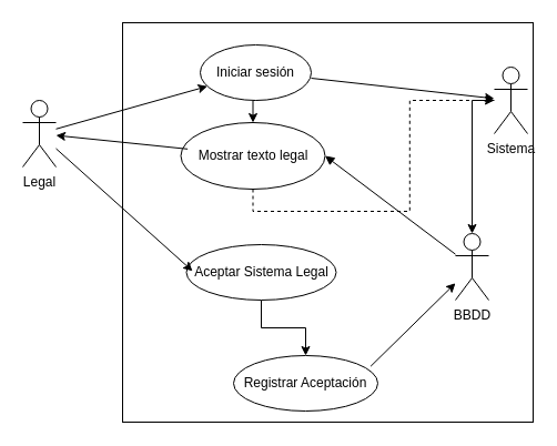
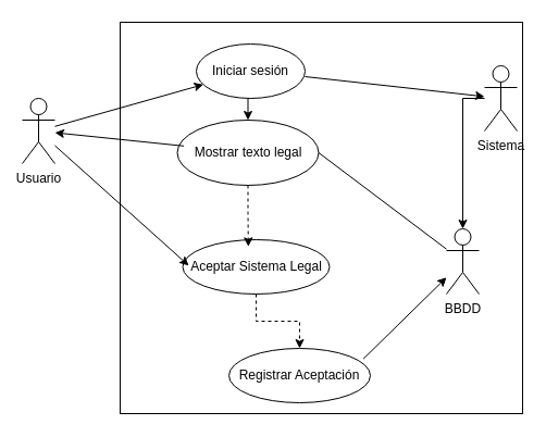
- <mxCell id="17" value="" style="endArrow=block;html=1;rounded=0;entryX=1;entryY=0.5;entryDx=0;entryDy=0;startFill=0;" edge="1" parent="1" source="18" target="14"><mxGeometry width="50" height="50" relative="1" as="geometry"><mxPoint x="400" y="120" as="sourcePoint" /><mxPoint x="450" y="70" as="targetPoint" /></mxGeometry></mxCell>
+ <mxCell id="17" value="" style="endArrow=none;html=1;rounded=0;entryX=1;entryY=0.5;entryDx=0;entryDy=0;startFill=0;" edge="1" parent="1" source="18" target="14"><mxGeometry width="50" height="50" relative="1" as="geometry"><mxPoint x="400" y="120" as="sourcePoint" /><mxPoint x="450" y="70" as="targetPoint" /></mxGeometry></mxCell>
- <mxCell id="6" value="Legal" style="shape=umlActor;verticalLabelPosition=bottom;verticalAlign=top;html=1;outlineConnect=0;" vertex="1" parent="1"><mxGeometry x="20" y="90" width="30" height="60" as="geometry" /></mxCell>
+ <mxCell id="6" value="Usuario" style="shape=umlActor;verticalLabelPosition=bottom;verticalAlign=top;html=1;outlineConnect=0;" vertex="1" parent="1"><mxGeometry x="20" y="90" width="30" height="60" as="geometry" /></mxCell>
- <mxCell id="19" style="edgeStyle=orthogonalEdgeStyle;rounded=0;orthogonalLoop=1;jettySize=auto;html=1;exitX=0.5;exitY=1;exitDx=0;exitDy=0;dashed=1;" edge="1" parent="1" source="14" target="13"><mxGeometry relative="1" as="geometry" /></mxCell>
+ <mxCell id="19" style="edgeStyle=orthogonalEdgeStyle;rounded=0;orthogonalLoop=1;jettySize=auto;html=1;exitX=0.5;exitY=1;exitDx=0;exitDy=0;entryX=0.447;entryY=0.127;entryDx=0;entryDy=0;entryPerimeter=0;dashed=1;" edge="1" parent="1" source="14" target="8"><mxGeometry relative="1" as="geometry" /></mxCell>
- <mxCell id="7" style="edgeStyle=orthogonalEdgeStyle;rounded=0;orthogonalLoop=1;jettySize=auto;html=1;exitX=0.5;exitY=1;exitDx=0;exitDy=0;entryX=0.5;entryY=0;entryDx=0;entryDy=0;dashed=0;" edge="1" parent="1" source="8" target="5"><mxGeometry relative="1" as="geometry" /></mxCell>
+ <mxCell id="7" style="edgeStyle=orthogonalEdgeStyle;rounded=0;orthogonalLoop=1;jettySize=auto;html=1;exitX=0.5;exitY=1;exitDx=0;exitDy=0;entryX=0.5;entryY=0;entryDx=0;entryDy=0;dashed=1;" edge="1" parent="1" source="8" target="5"><mxGeometry relative="1" as="geometry" /></mxCell>
